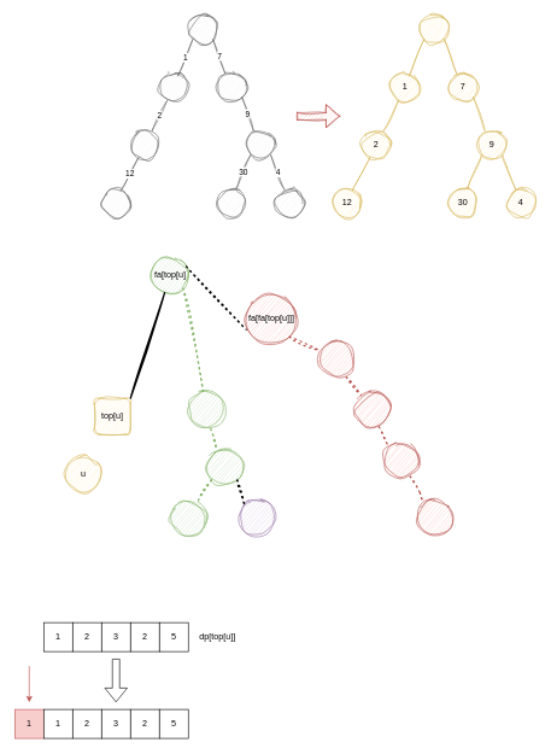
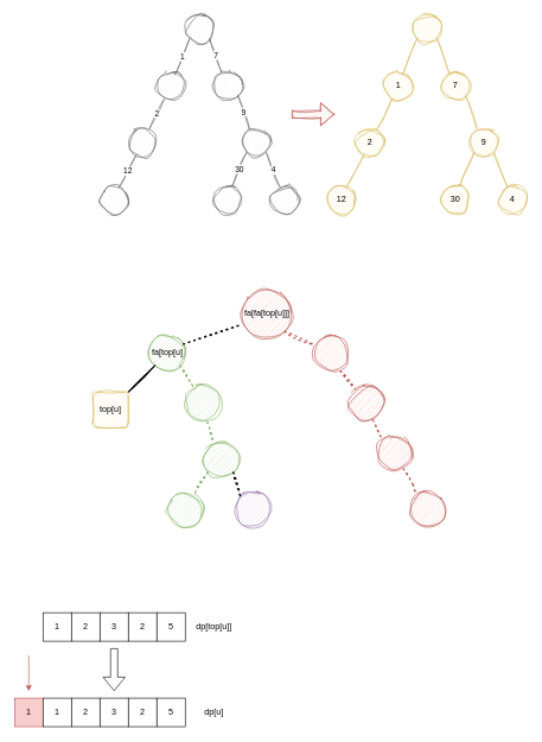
- <mxCell id="35" value="fa[top[u]" style="ellipse;whiteSpace=wrap;html=1;aspect=fixed;sketch=1;curveFitting=1;jiggle=2;fillColor=#d5e8d4;strokeColor=#82b366;" parent="1" vertex="1"><mxGeometry x="210" y="355" width="50" height="50" as="geometry" /></mxCell>
+ <mxCell id="35" value="fa[top[u]" style="ellipse;whiteSpace=wrap;html=1;aspect=fixed;sketch=1;curveFitting=1;jiggle=2;fillColor=#d5e8d4;strokeColor=#82b366;" parent="1" vertex="1"><mxGeometry x="210" y="470" width="50" height="50" as="geometry" /></mxCell>
- <mxCell id="33" value="u" style="ellipse;whiteSpace=wrap;html=1;aspect=fixed;sketch=1;curveFitting=1;jiggle=2;fillColor=#fff2cc;strokeColor=#d6b656;" parent="1" vertex="1"><mxGeometry x="90" y="630" width="50" height="50" as="geometry" /></mxCell>
+ <mxCell id="66" value="dp[u]" style="text;html=1;align=center;verticalAlign=middle;resizable=0;points=[];autosize=1;strokeColor=none;fillColor=none;" vertex="1" parent="1"><mxGeometry x="275" y="985" width="50" height="30" as="geometry" /></mxCell>
